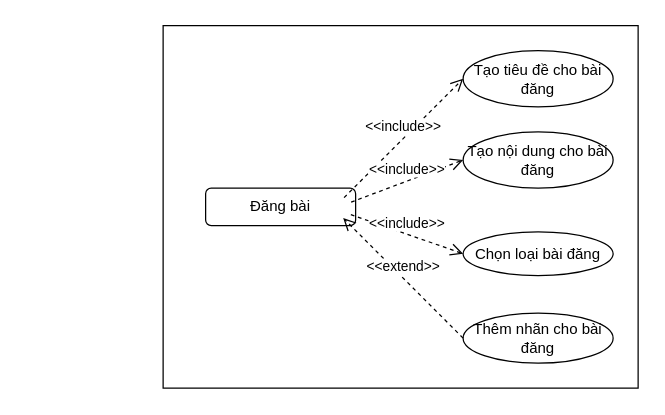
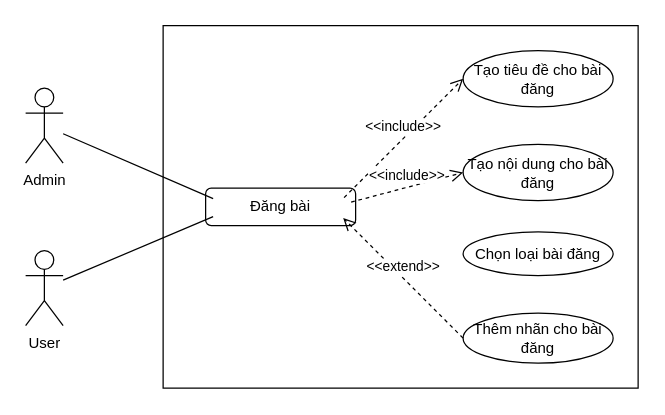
+ <mxCell id="4" value="Admin" style="shape=umlActor;verticalLabelPosition=bottom;verticalAlign=top;html=1;outlineConnect=0;" vertex="1" parent="1"><mxGeometry x="20" y="70" width="30" height="60" as="geometry" /></mxCell>
- <mxCell id="10" value="Tạo nội dung cho bài đăng" style="ellipse;whiteSpace=wrap;html=1;" vertex="1" parent="1"><mxGeometry x="370" y="105" width="120" height="45" as="geometry" /></mxCell>
+ <mxCell id="10" value="Tạo nội dung cho bài đăng" style="ellipse;whiteSpace=wrap;html=1;" vertex="1" parent="1"><mxGeometry x="370" y="115" width="120" height="45" as="geometry" /></mxCell>
+ <mxCell id="7" value="" style="endArrow=none;html=1;entryX=0.05;entryY=0.28;entryDx=0;entryDy=0;entryPerimeter=0;" edge="1" parent="1" source="4" target="5"><mxGeometry width="50" height="50" relative="1" as="geometry"><mxPoint x="260" y="300" as="sourcePoint" /><mxPoint x="310" y="250" as="targetPoint" /></mxGeometry></mxCell>
- <mxCell id="14" value="&amp;lt;&amp;lt;include&amp;gt;&amp;gt;" style="html=1;verticalAlign=bottom;endArrow=open;dashed=1;endSize=8;entryX=0;entryY=0.5;entryDx=0;entryDy=0;exitX=0.968;exitY=0.706;exitDx=0;exitDy=0;exitPerimeter=0;" edge="1" parent="1" source="5" target="11"><mxGeometry relative="1" as="geometry"><mxPoint x="286.4" y="181.19" as="sourcePoint" /><mxPoint x="380" y="147.5" as="targetPoint" /></mxGeometry></mxCell>
+ <mxCell id="8" value="" style="endArrow=none;html=1;entryX=0.05;entryY=0.76;entryDx=0;entryDy=0;entryPerimeter=0;" edge="1" parent="1" source="3" target="5"><mxGeometry width="50" height="50" relative="1" as="geometry"><mxPoint x="260" y="300" as="sourcePoint" /><mxPoint x="310" y="250" as="targetPoint" /></mxGeometry></mxCell>
+ <mxCell id="3" value="User" style="shape=umlActor;verticalLabelPosition=bottom;verticalAlign=top;html=1;outlineConnect=0;" vertex="1" parent="1"><mxGeometry x="20" y="200" width="30" height="60" as="geometry" /></mxCell>
